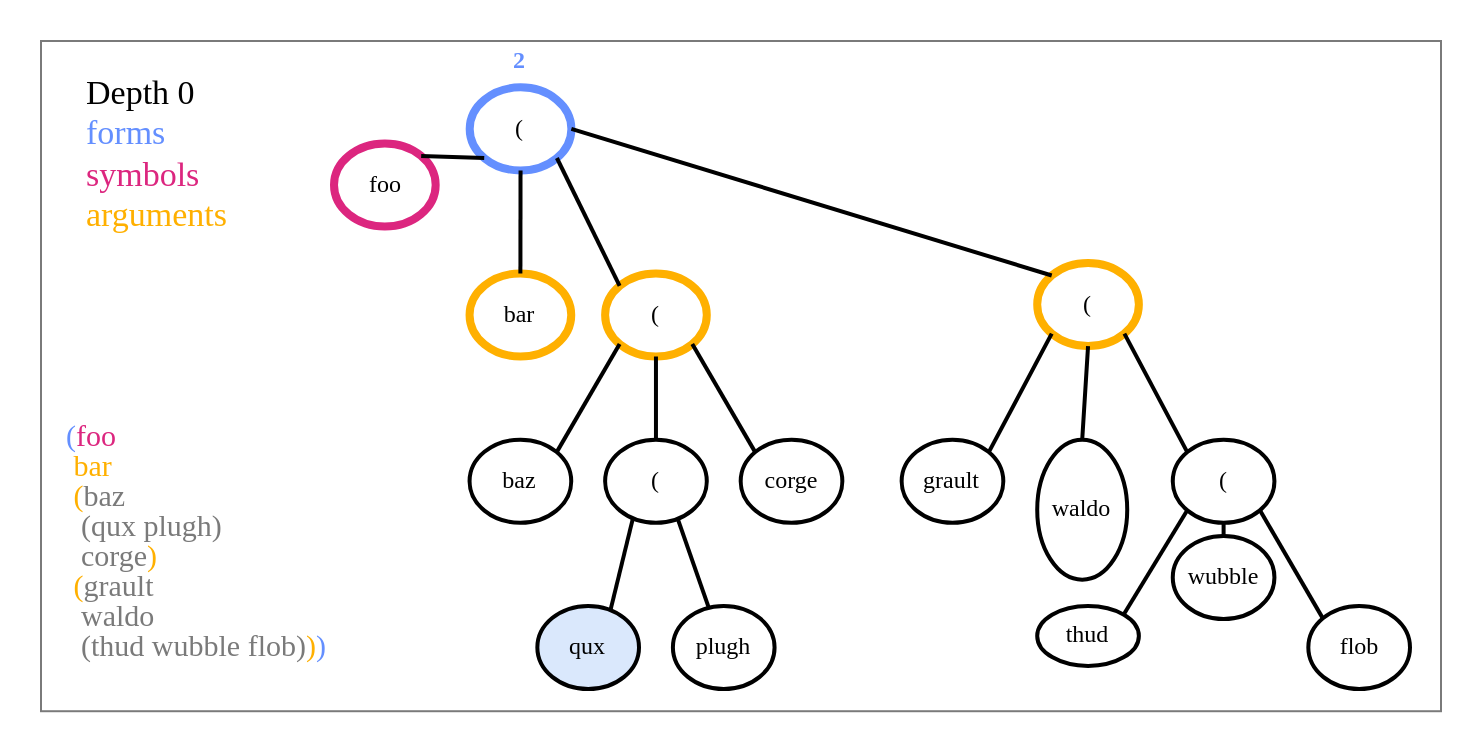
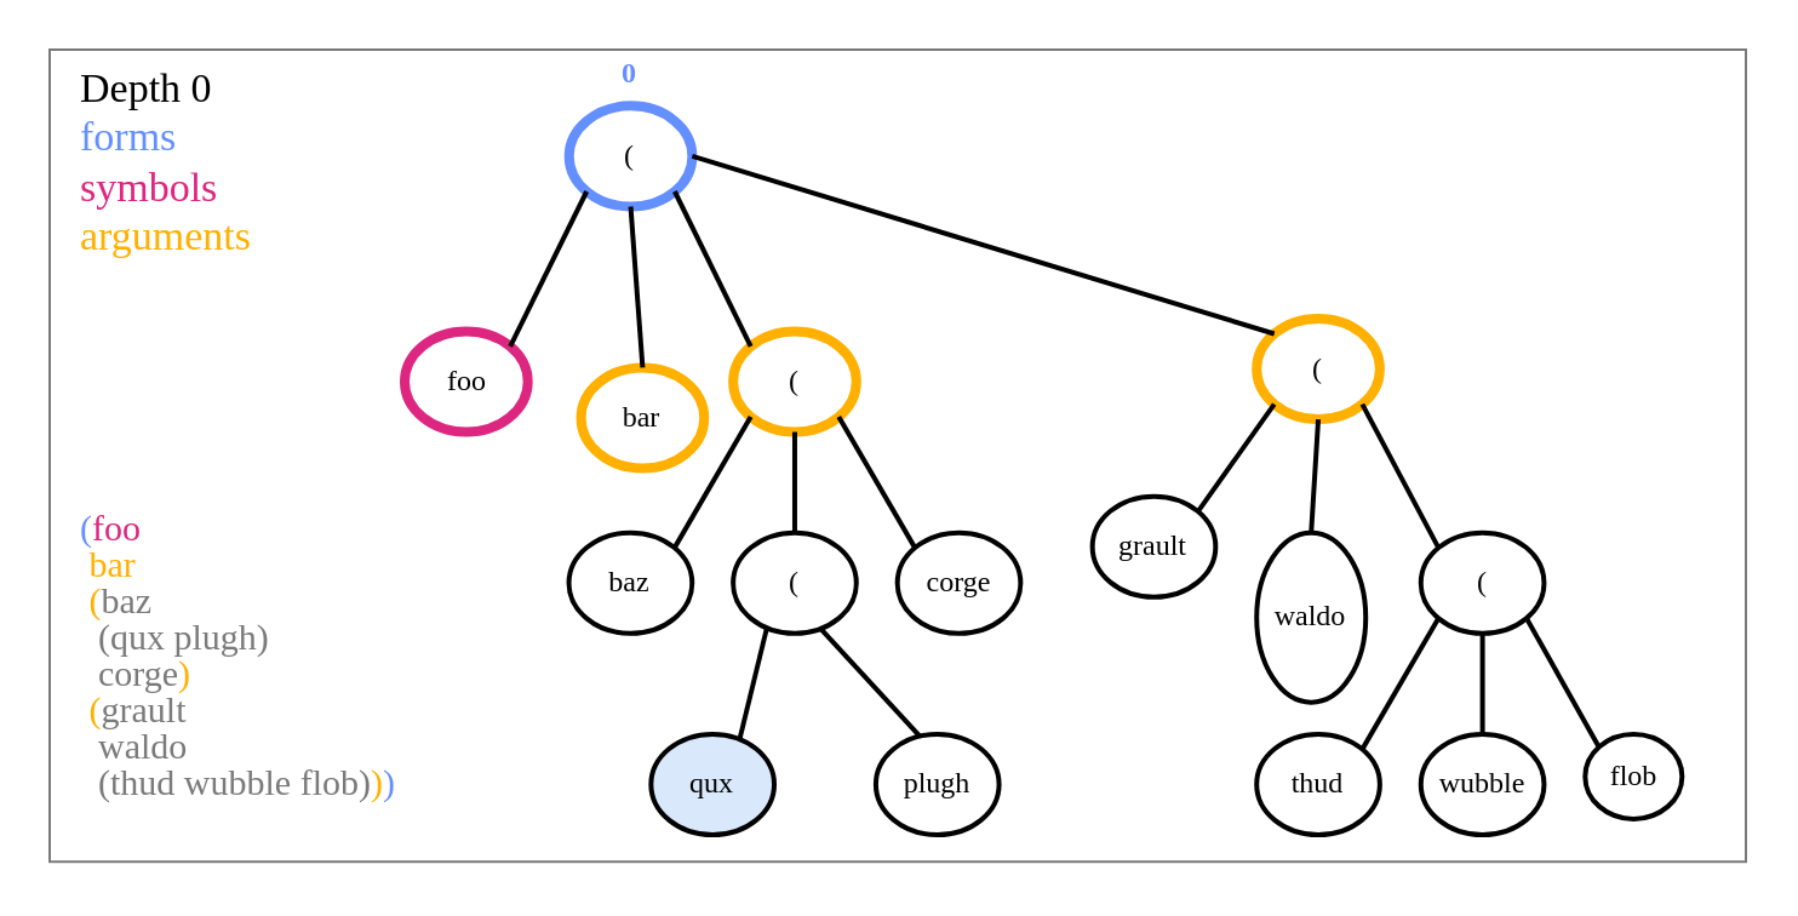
- <mxCell id="38" value="&lt;b style=&quot;font-size: 12px;&quot;&gt;&lt;font color=&quot;#648fff&quot; style=&quot;font-size: 12px;&quot;&gt;2&lt;/font&gt;&lt;/b&gt;" style="text;html=1;strokeColor=none;fillColor=none;align=center;verticalAlign=middle;whiteSpace=wrap;rounded=0;labelBackgroundColor=none;fontFamily=Fira Code;fontSize=12;fontColor=#FFB000;" parent="3" vertex="1"><mxGeometry x="231.301" y="5" width="16.945" height="10.39" as="geometry" /></mxCell>
+ <mxCell id="38" value="&lt;b style=&quot;font-size: 12px;&quot;&gt;&lt;font color=&quot;#648fff&quot; style=&quot;font-size: 12px;&quot;&gt;0&lt;/font&gt;&lt;/b&gt;" style="text;html=1;strokeColor=none;fillColor=none;align=center;verticalAlign=middle;whiteSpace=wrap;rounded=0;labelBackgroundColor=none;fontFamily=Fira Code;fontSize=12;fontColor=#FFB000;" parent="3" vertex="1"><mxGeometry x="231.301" y="5" width="16.945" height="10.39" as="geometry" /></mxCell>
- <mxCell id="6" value="&lt;font style=&quot;font-size: 17px&quot;&gt;Depth 0&lt;br&gt;&lt;font color=&quot;#648fff&quot; style=&quot;font-size: 17px&quot;&gt;forms&lt;/font&gt;&lt;br&gt;&lt;font color=&quot;#dc267f&quot; style=&quot;font-size: 17px&quot;&gt;symbols&lt;/font&gt;&lt;br&gt;&lt;font color=&quot;#ffb000&quot; style=&quot;font-size: 17px&quot;&gt;arguments&lt;/font&gt;&lt;/font&gt;" style="text;html=1;strokeColor=none;fillColor=none;align=left;verticalAlign=top;whiteSpace=wrap;rounded=0;fontFamily=Fira Code;fontSize=15;" parent="3" vertex="1"><mxGeometry x="20.5" y="10" width="117" height="89" as="geometry" /></mxCell>
+ <mxCell id="6" value="&lt;font style=&quot;font-size: 17px&quot;&gt;Depth 0&lt;br&gt;&lt;font color=&quot;#648fff&quot; style=&quot;font-size: 17px&quot;&gt;forms&lt;/font&gt;&lt;br&gt;&lt;font color=&quot;#dc267f&quot; style=&quot;font-size: 17px&quot;&gt;symbols&lt;/font&gt;&lt;br&gt;&lt;font color=&quot;#ffb000&quot; style=&quot;font-size: 17px&quot;&gt;arguments&lt;/font&gt;&lt;/font&gt;" style="text;html=1;strokeColor=none;fillColor=none;align=left;verticalAlign=top;whiteSpace=wrap;rounded=0;fontFamily=Fira Code;fontSize=15;" parent="3" vertex="1"><mxGeometry x="10.5" width="117" height="89" as="geometry" /></mxCell>
- <mxCell id="8" value="foo" style="ellipse;whiteSpace=wrap;fontSize=12;fontStyle=0;labelBackgroundColor=none;labelBorderColor=none;strokeWidth=4;fontFamily=Fira Code;strokeColor=#DC267F;" parent="3" vertex="1"><mxGeometry x="146.5" y="51.193" width="50.835" height="41.561" as="geometry" /></mxCell>
+ <mxCell id="8" value="foo" style="ellipse;whiteSpace=wrap;fontSize=12;fontStyle=0;labelBackgroundColor=none;labelBorderColor=none;strokeWidth=4;fontFamily=Fira Code;strokeColor=#DC267F;" parent="3" vertex="1"><mxGeometry x="146.5" y="116.193" width="50.835" height="41.561" as="geometry" /></mxCell>
- <mxCell id="9" value="bar" style="ellipse;whiteSpace=wrap;fontSize=12;fontStyle=0;labelBackgroundColor=none;labelBorderColor=none;strokeWidth=4;fontFamily=Fira Code;strokeColor=#FFB000;" parent="3" vertex="1"><mxGeometry x="214.28" y="116.193" width="50.835" height="41.561" as="geometry" /></mxCell>
+ <mxCell id="9" value="bar" style="ellipse;whiteSpace=wrap;fontSize=12;fontStyle=0;labelBackgroundColor=none;labelBorderColor=none;strokeWidth=4;fontFamily=Fira Code;strokeColor=#FFB000;" parent="3" vertex="1"><mxGeometry x="219.28" y="131.193" width="50.835" height="41.561" as="geometry" /></mxCell>
- <mxCell id="19" value="grault" style="ellipse;whiteSpace=wrap;fontSize=12;fontStyle=0;labelBackgroundColor=none;labelBorderColor=none;strokeWidth=2;fontFamily=Fira Code;" parent="3" vertex="1"><mxGeometry x="430.327" y="199.316" width="50.835" height="41.561" as="geometry" /></mxCell>
+ <mxCell id="19" value="grault" style="ellipse;whiteSpace=wrap;fontSize=12;fontStyle=0;labelBackgroundColor=none;labelBorderColor=none;strokeWidth=2;fontFamily=Fira Code;" parent="3" vertex="1"><mxGeometry x="430.327" y="184.316" width="50.835" height="41.561" as="geometry" /></mxCell>
- <mxCell id="25" value="wubble" style="ellipse;whiteSpace=wrap;fontSize=12;fontStyle=0;labelBackgroundColor=none;labelBorderColor=none;strokeWidth=2;fontFamily=Fira Code;" parent="3" vertex="1"><mxGeometry x="565.886" y="247.439" width="50.835" height="41.561" as="geometry" /></mxCell>
+ <mxCell id="25" value="wubble" style="ellipse;whiteSpace=wrap;fontSize=12;fontStyle=0;labelBackgroundColor=none;labelBorderColor=none;strokeWidth=2;fontFamily=Fira Code;" parent="3" vertex="1"><mxGeometry x="565.886" y="282.439" width="50.835" height="41.561" as="geometry" /></mxCell>
- <mxCell id="24" value="thud" style="ellipse;whiteSpace=wrap;fontSize=12;fontStyle=0;labelBackgroundColor=none;labelBorderColor=none;strokeWidth=2;fontFamily=Fira Code;" parent="3" vertex="1"><mxGeometry x="498.106" y="282.439" width="50.835" height="30" as="geometry" /></mxCell>
+ <mxCell id="24" value="thud" style="ellipse;whiteSpace=wrap;fontSize=12;fontStyle=0;labelBackgroundColor=none;labelBorderColor=none;strokeWidth=2;fontFamily=Fira Code;" parent="3" vertex="1"><mxGeometry x="498.106" y="282.439" width="50.835" height="41.561" as="geometry" /></mxCell>
- <mxCell id="23" value="plugh" style="ellipse;whiteSpace=wrap;fontSize=12;fontStyle=0;labelBackgroundColor=none;labelBorderColor=none;strokeWidth=2;fontFamily=Fira Code;" parent="3" vertex="1"><mxGeometry x="315.949" y="282.439" width="50.835" height="41.561" as="geometry" /></mxCell>
+ <mxCell id="23" value="plugh" style="ellipse;whiteSpace=wrap;fontSize=12;fontStyle=0;labelBackgroundColor=none;labelBorderColor=none;strokeWidth=2;fontFamily=Fira Code;" parent="3" vertex="1"><mxGeometry x="340.949" y="282.439" width="50.835" height="41.561" as="geometry" /></mxCell>
- <mxCell id="26" value="flob" style="ellipse;whiteSpace=wrap;fontSize=12;fontStyle=0;labelBackgroundColor=none;labelBorderColor=none;strokeWidth=2;fontFamily=Fira Code;" parent="3" vertex="1"><mxGeometry x="633.665" y="282.439" width="50.835" height="41.561" as="geometry" /></mxCell>
+ <mxCell id="26" value="flob" style="ellipse;whiteSpace=wrap;fontSize=12;fontStyle=0;labelBackgroundColor=none;labelBorderColor=none;strokeWidth=2;fontFamily=Fira Code;" parent="3" vertex="1"><mxGeometry x="633.665" y="282.439" width="40" height="35" as="geometry" /></mxCell>
